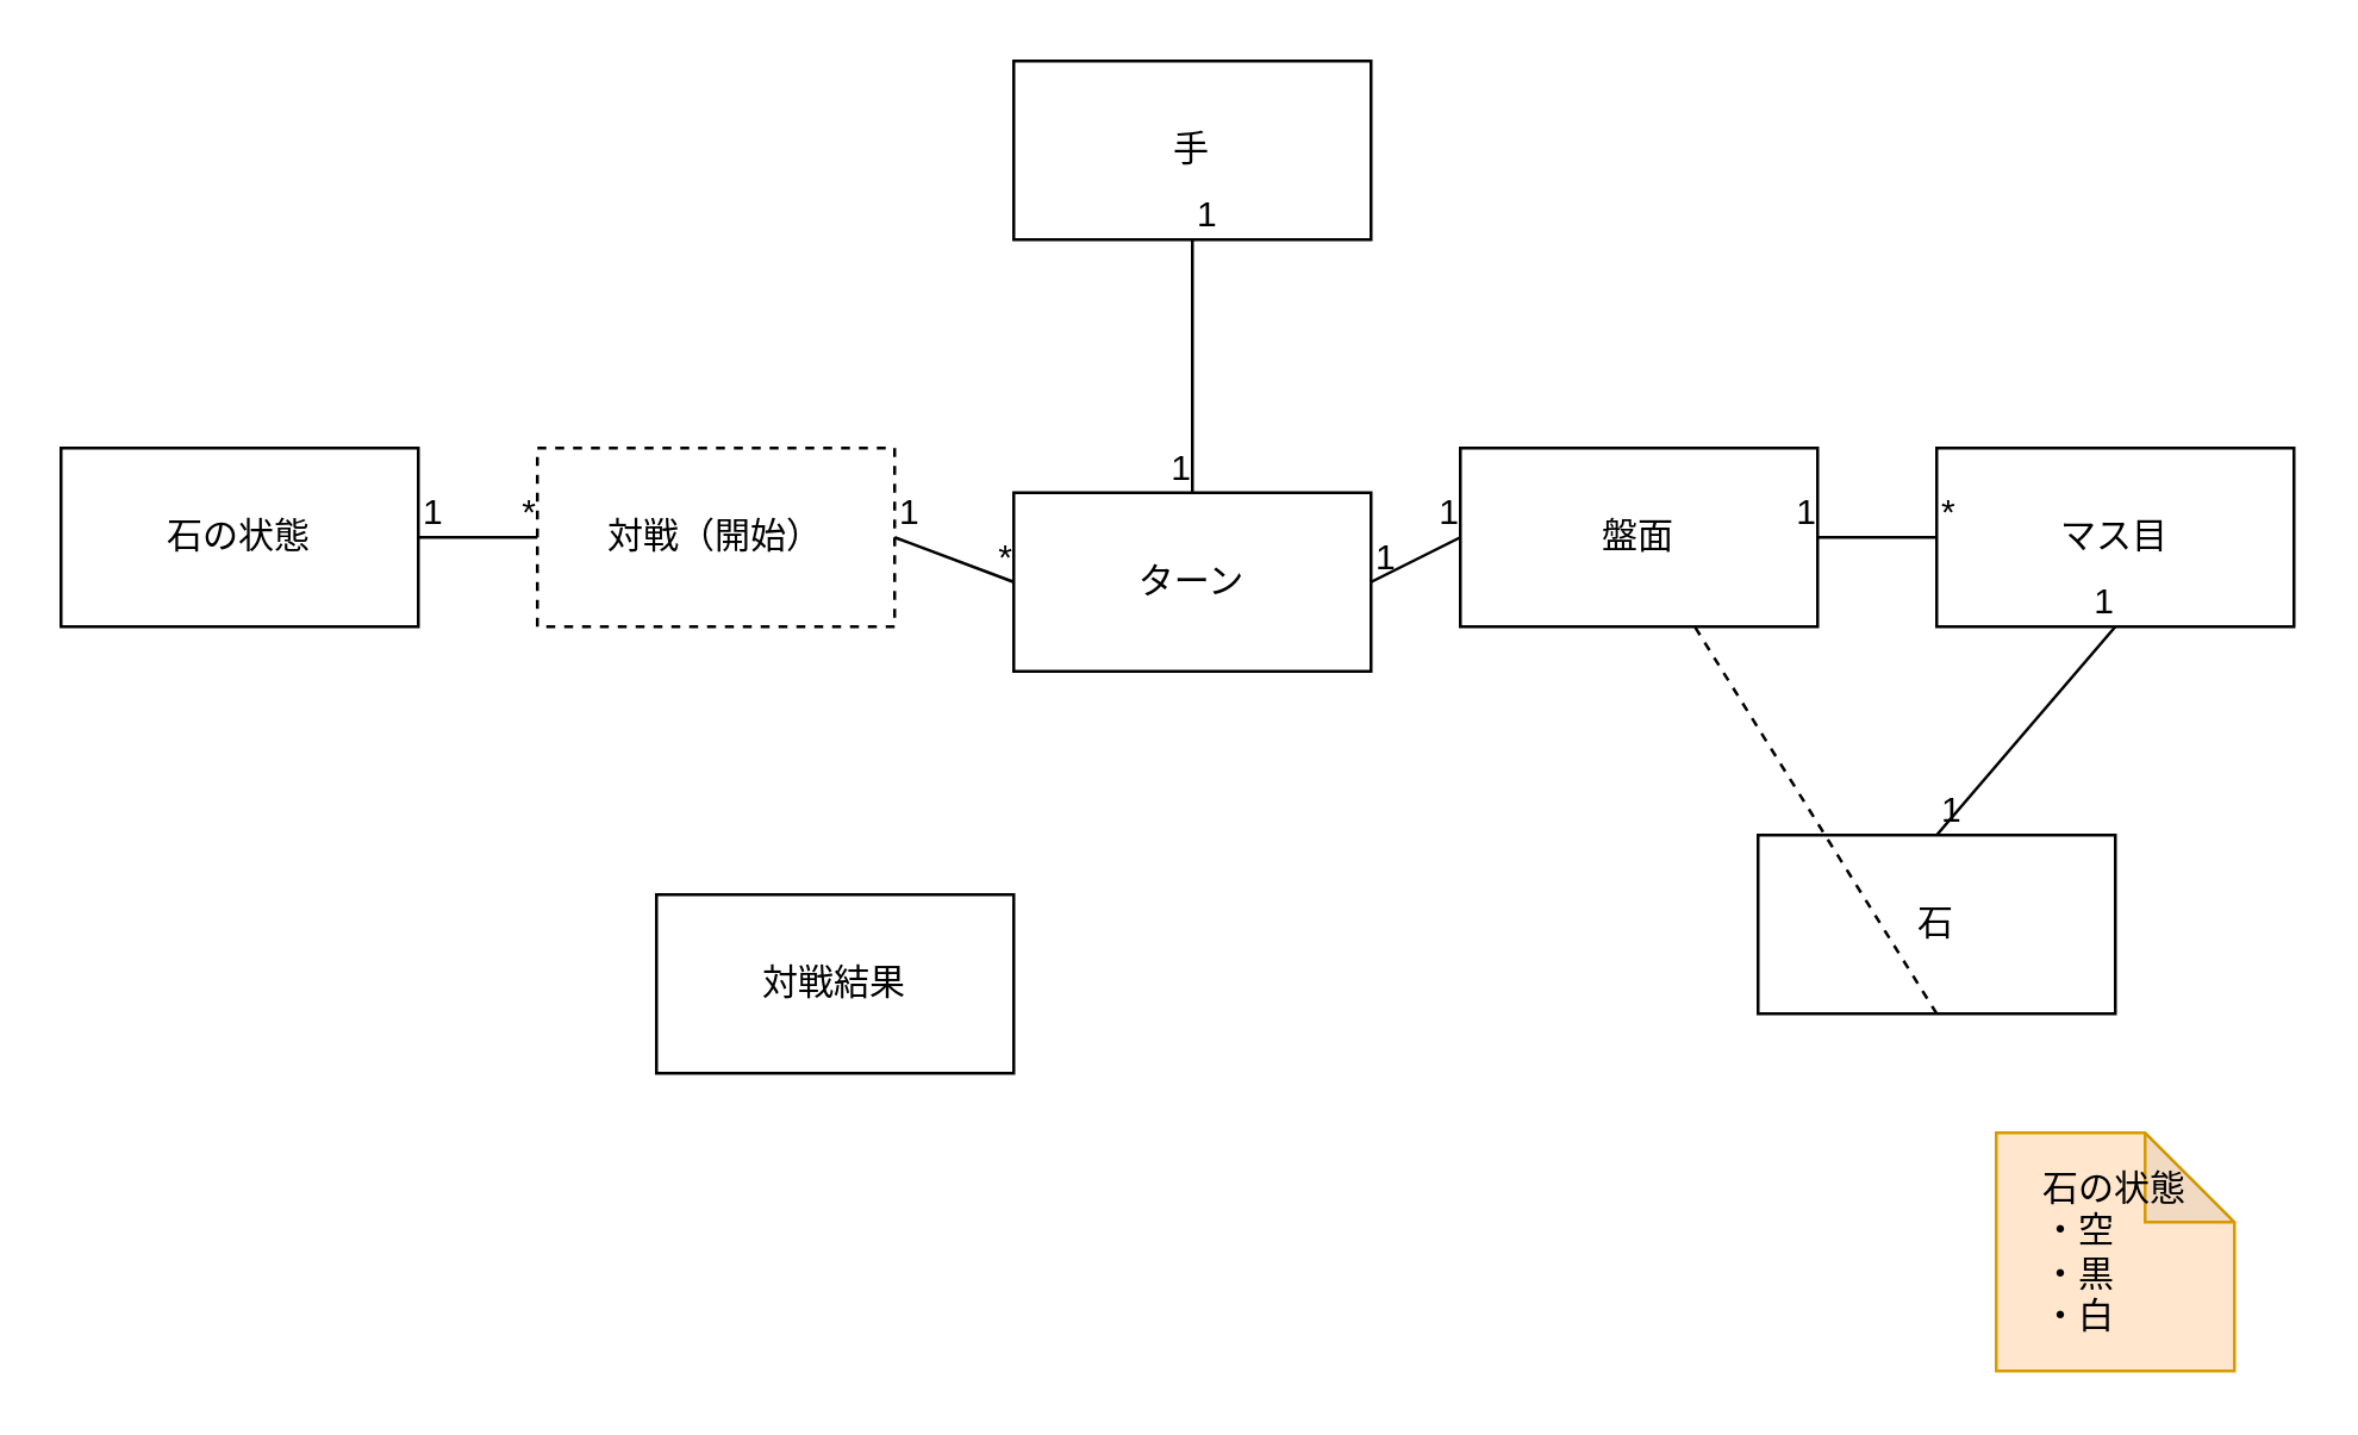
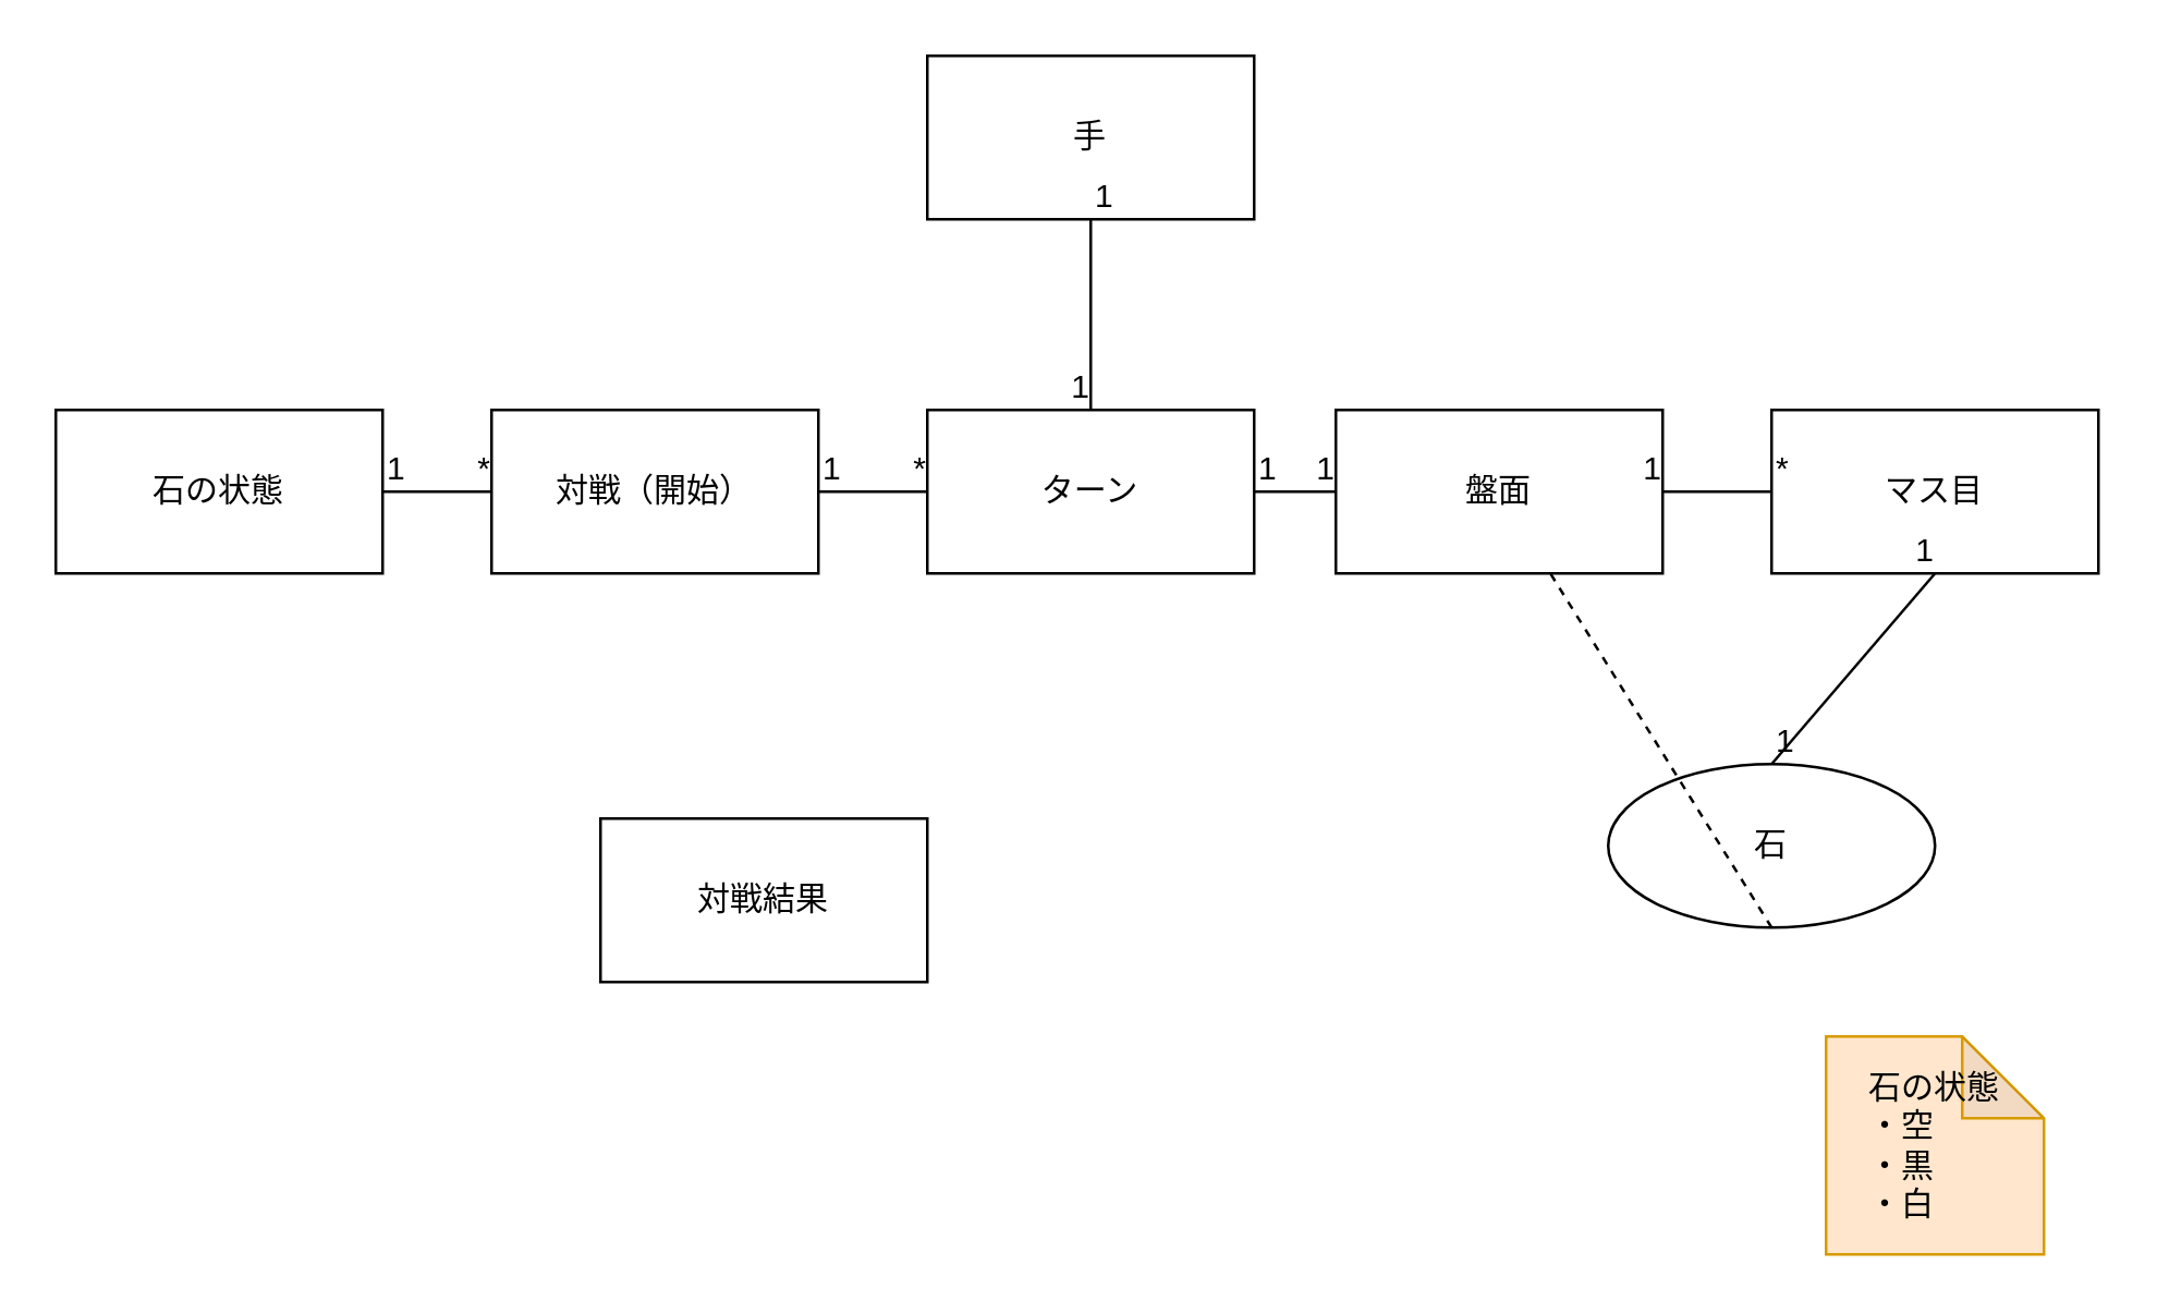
- <mxCell id="2" value="対戦（開始）" style="rounded=0;whiteSpace=wrap;html=1;dashed=1;" vertex="1" parent="1"><mxGeometry x="180" y="150" width="120" height="60" as="geometry" /></mxCell>
+ <mxCell id="2" value="対戦（開始）" style="rounded=0;whiteSpace=wrap;html=1;" vertex="1" parent="1"><mxGeometry x="180" y="150" width="120" height="60" as="geometry" /></mxCell>
- <mxCell id="12" value="ターン" style="rounded=0;whiteSpace=wrap;html=1;" vertex="1" parent="1"><mxGeometry x="340" y="165" width="120" height="60" as="geometry" /></mxCell>
+ <mxCell id="12" value="ターン" style="rounded=0;whiteSpace=wrap;html=1;" vertex="1" parent="1"><mxGeometry x="340" y="150" width="120" height="60" as="geometry" /></mxCell>
- <mxCell id="5" value="石" style="rounded=0;whiteSpace=wrap;html=1;" vertex="1" parent="1"><mxGeometry x="590" y="280" width="120" height="60" as="geometry" /></mxCell>
+ <mxCell id="5" value="石" style="ellipse;whiteSpace=wrap;html=1;" vertex="1" parent="1"><mxGeometry x="590" y="280" width="120" height="60" as="geometry" /></mxCell>
